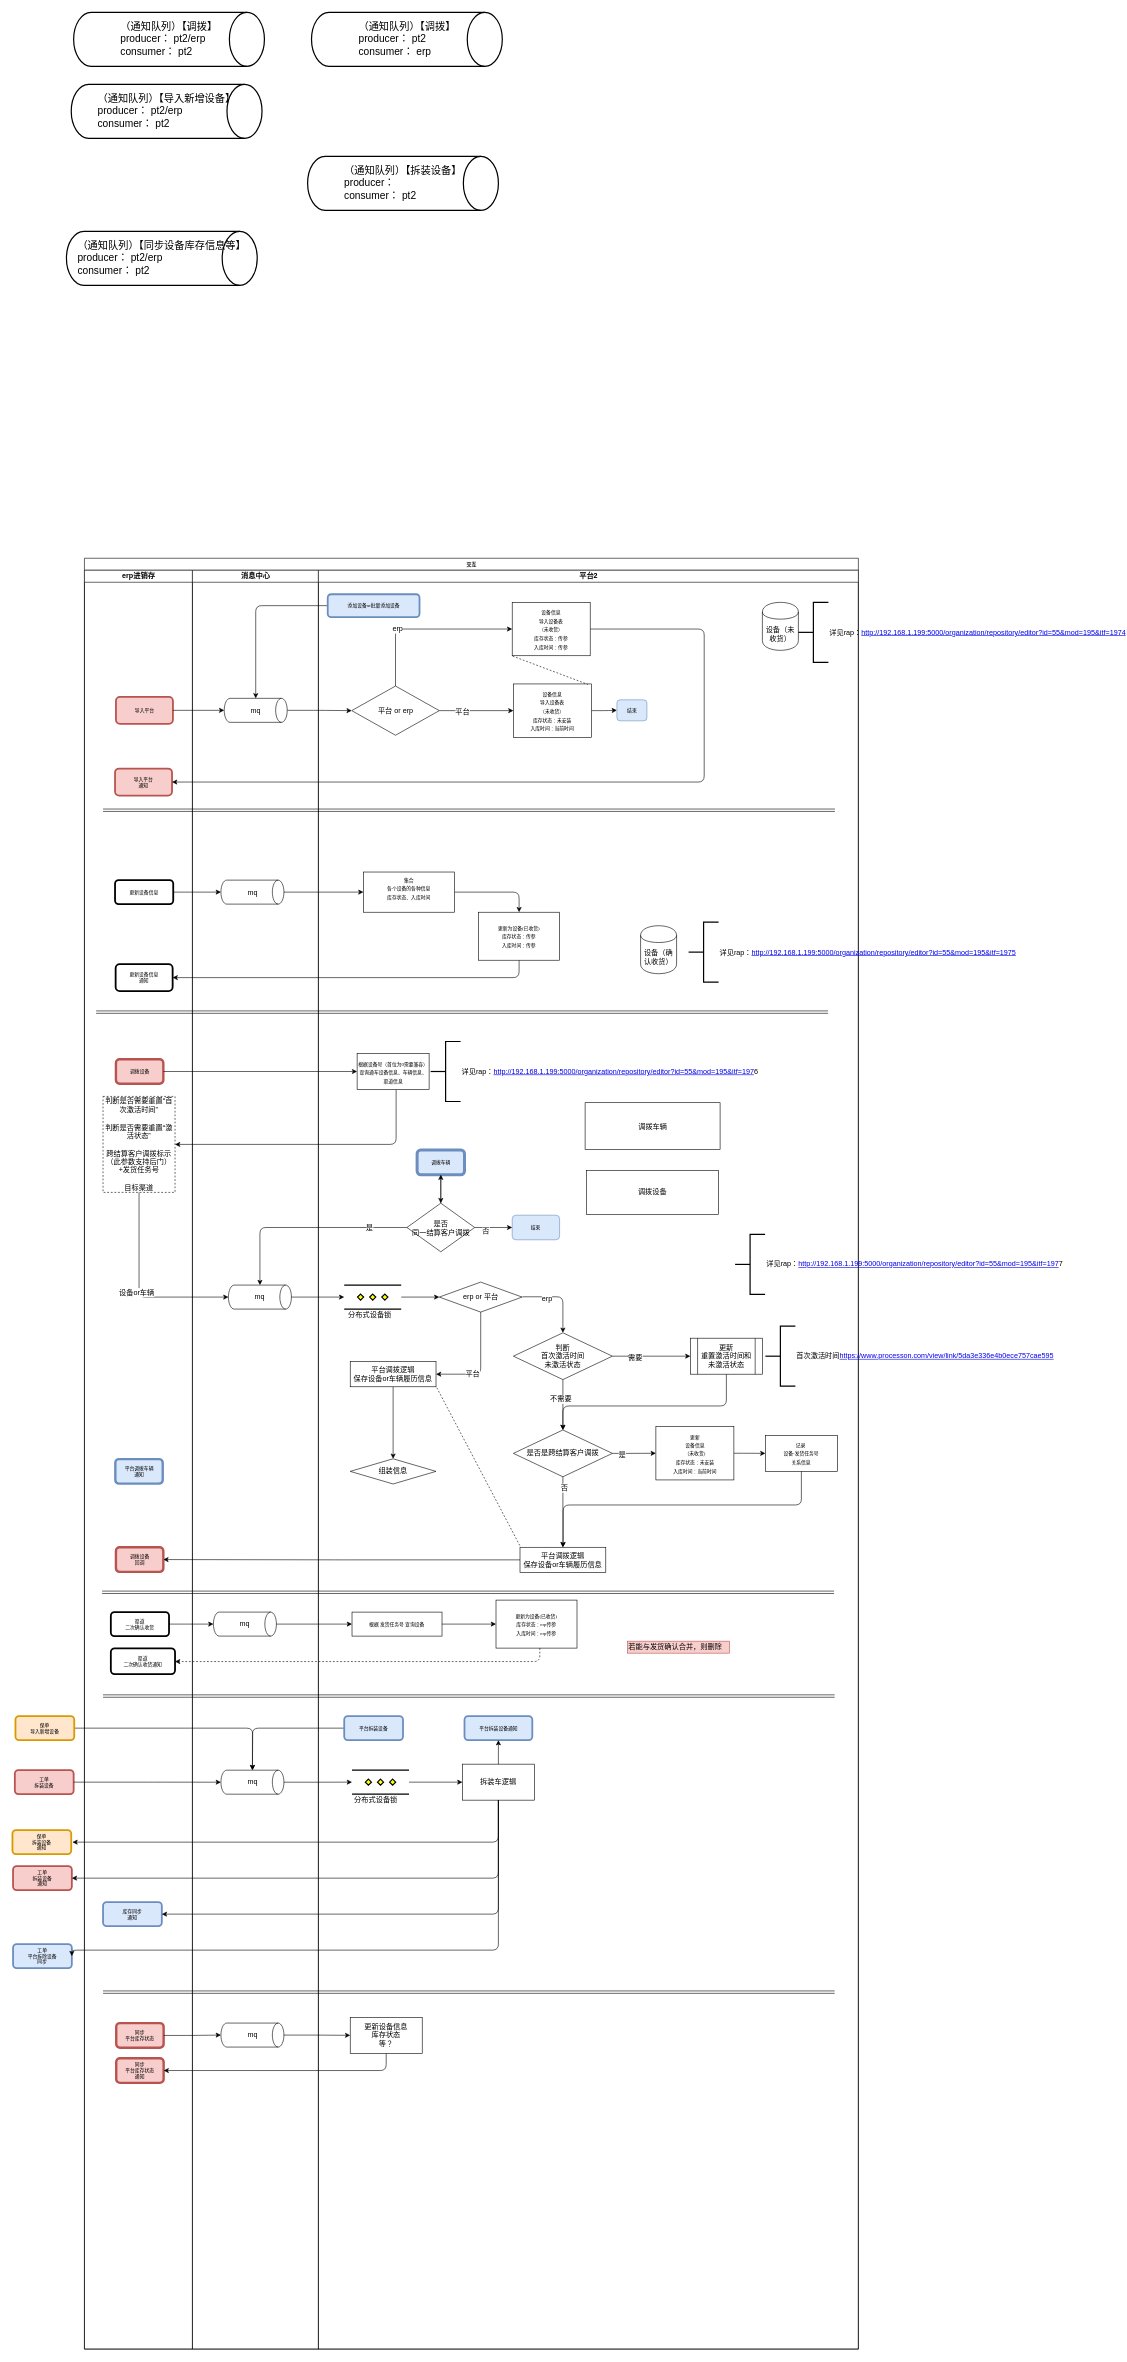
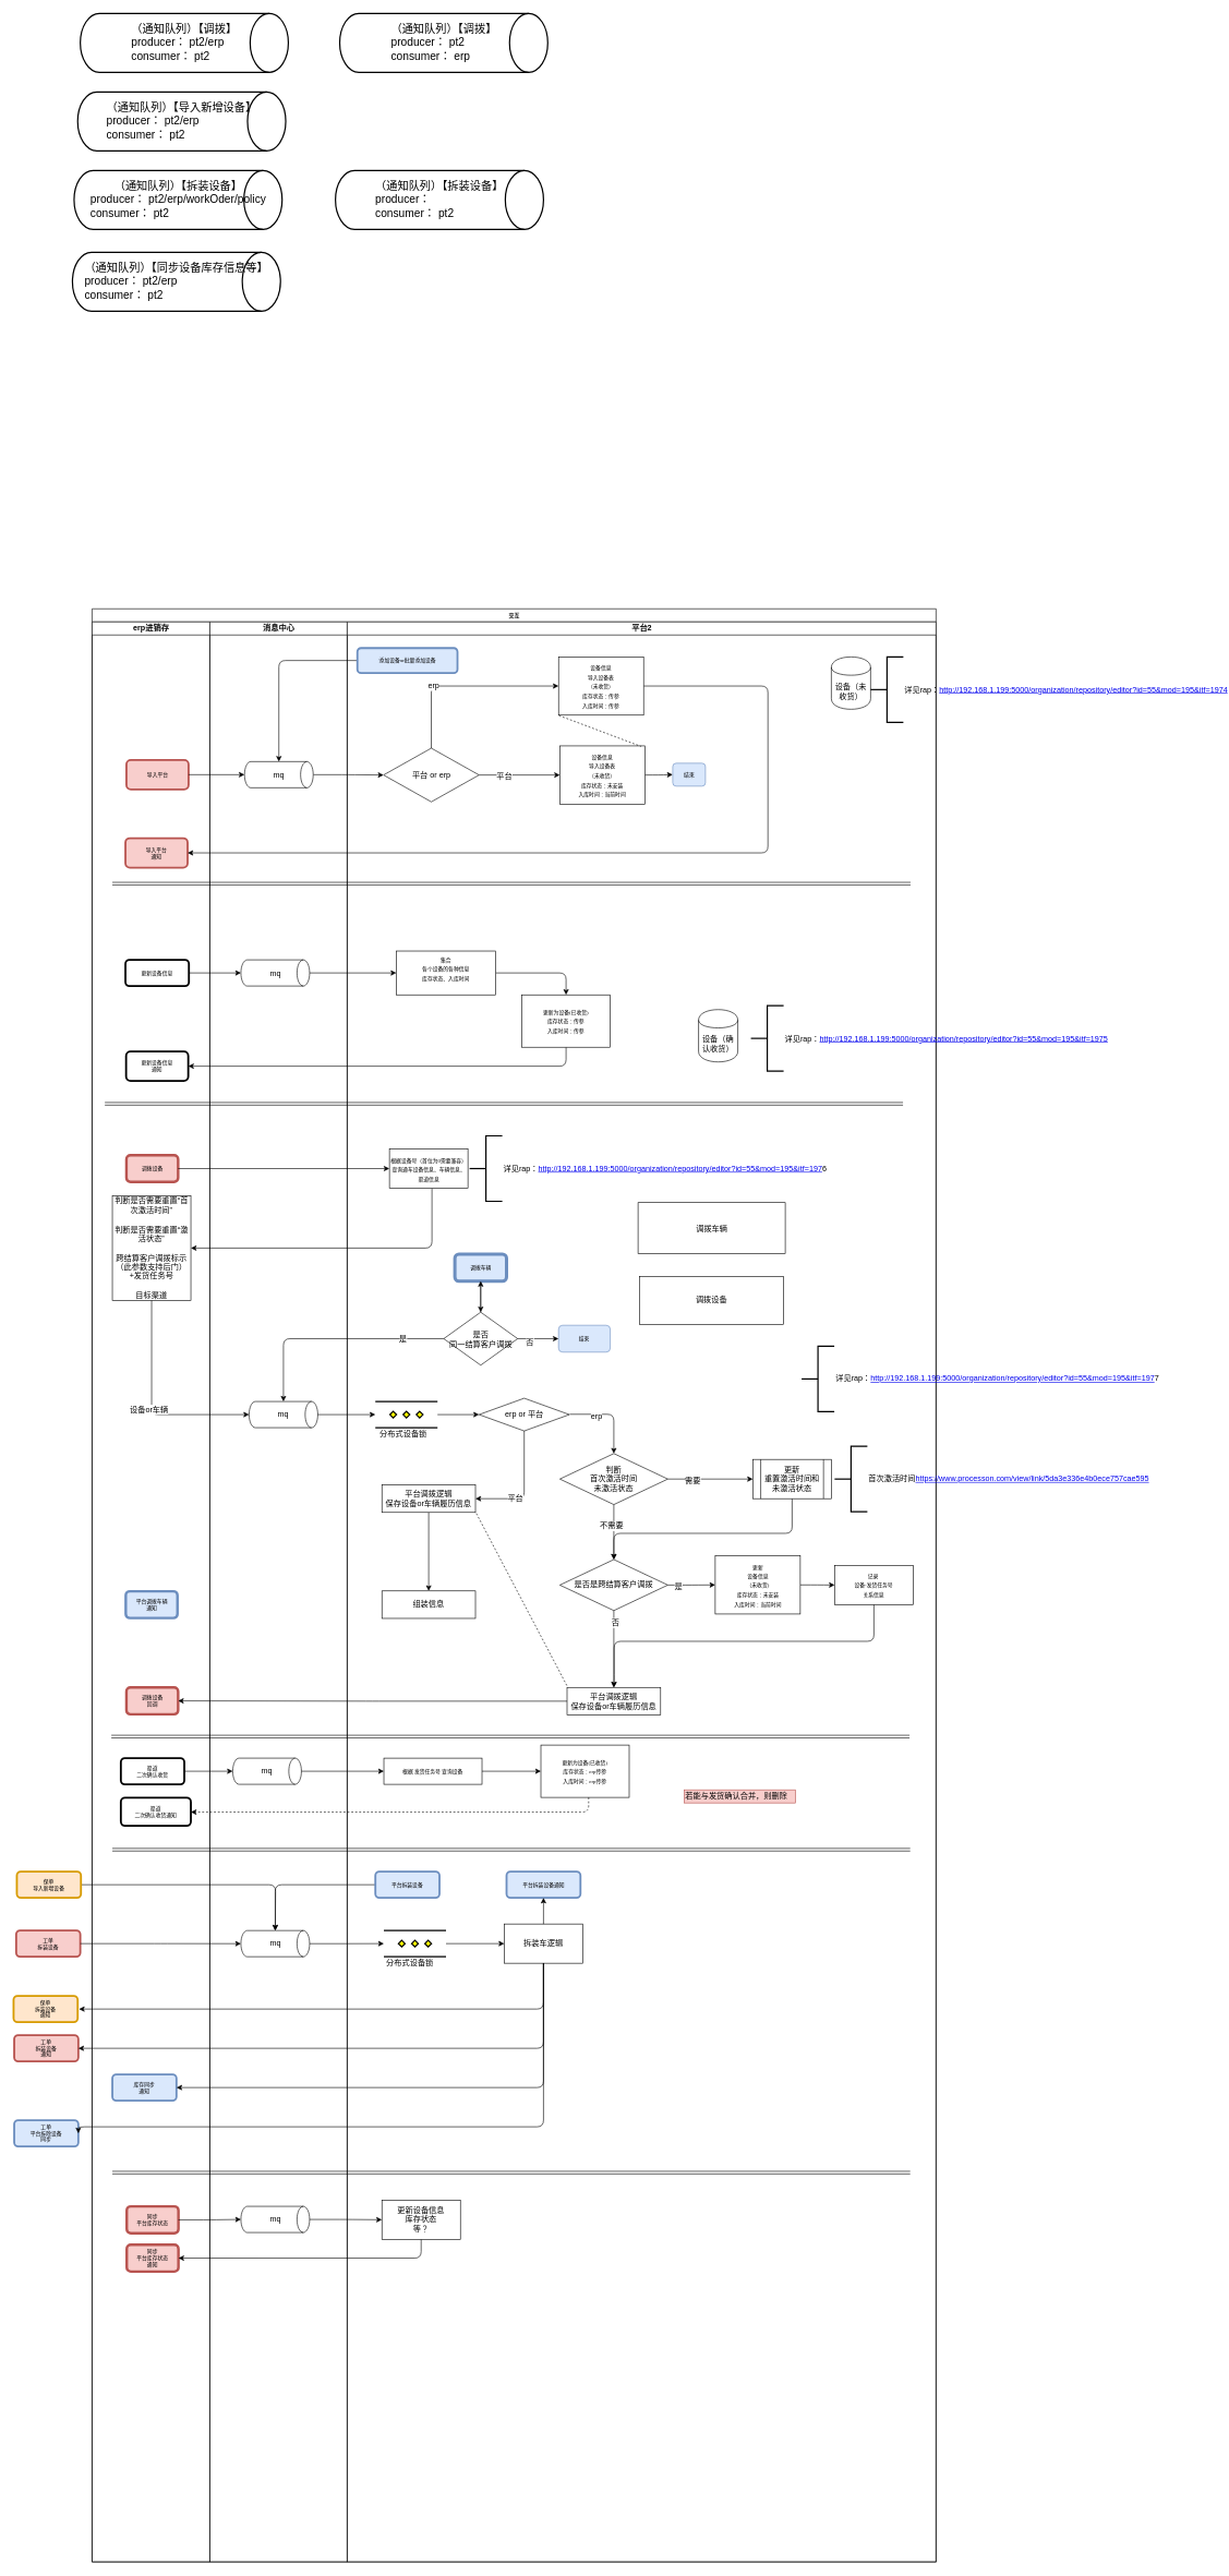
+ <mxCell id="138" value="&lt;font&gt;&lt;span style=&quot;font-size: 17px&quot;&gt;（通知队列）【拆装设备】&lt;/span&gt;&lt;br&gt;&lt;div style=&quot;text-align: left&quot;&gt;&lt;span style=&quot;font-size: 17px&quot;&gt;producer： pt2/erp/workOder/policy&lt;/span&gt;&lt;/div&gt;&lt;div style=&quot;text-align: left&quot;&gt;&lt;span style=&quot;font-size: 17px&quot;&gt;consumer： pt2&lt;/span&gt;&lt;span style=&quot;font-size: 17px&quot;&gt;&lt;br&gt;&lt;/span&gt;&lt;/div&gt;&lt;/font&gt;" style="strokeWidth=2;html=1;shape=mxgraph.flowchart.direct_data;whiteSpace=wrap;align=center;" vertex="1" parent="1"><mxGeometry x="112.5" y="260" width="318" height="90" as="geometry" /></mxCell>
- <mxCell id="7" value="判断是否需要重置“首次激活时间”&lt;br&gt;&lt;br&gt;判断是否需要重置“激活状态”&lt;br&gt;&lt;br&gt;跨结算客户调拨标示（此参数支持后门）&lt;br&gt;+发货任务号&lt;br&gt;&lt;br&gt;目标渠道" style="rounded=0;whiteSpace=wrap;html=1;dashed=1;" parent="3" vertex="1"><mxGeometry x="31" y="877" width="120" height="160" as="geometry" /></mxCell>
+ <mxCell id="7" value="判断是否需要重置“首次激活时间”&lt;br&gt;&lt;br&gt;判断是否需要重置“激活状态”&lt;br&gt;&lt;br&gt;跨结算客户调拨标示（此参数支持后门）&lt;br&gt;+发货任务号&lt;br&gt;&lt;br&gt;目标渠道" style="rounded=0;whiteSpace=wrap;html=1;" parent="3" vertex="1"><mxGeometry x="31" y="877" width="120" height="160" as="geometry" /></mxCell>
- <mxCell id="108" value="组装信息" style="rhombus;whiteSpace=wrap;html=1;" parent="43" vertex="1"><mxGeometry x="53" y="1481" width="143" height="42" as="geometry" /></mxCell>
+ <mxCell id="108" value="组装信息" style="rounded=0;whiteSpace=wrap;html=1;" parent="43" vertex="1"><mxGeometry x="53" y="1481" width="143" height="42" as="geometry" /></mxCell>
